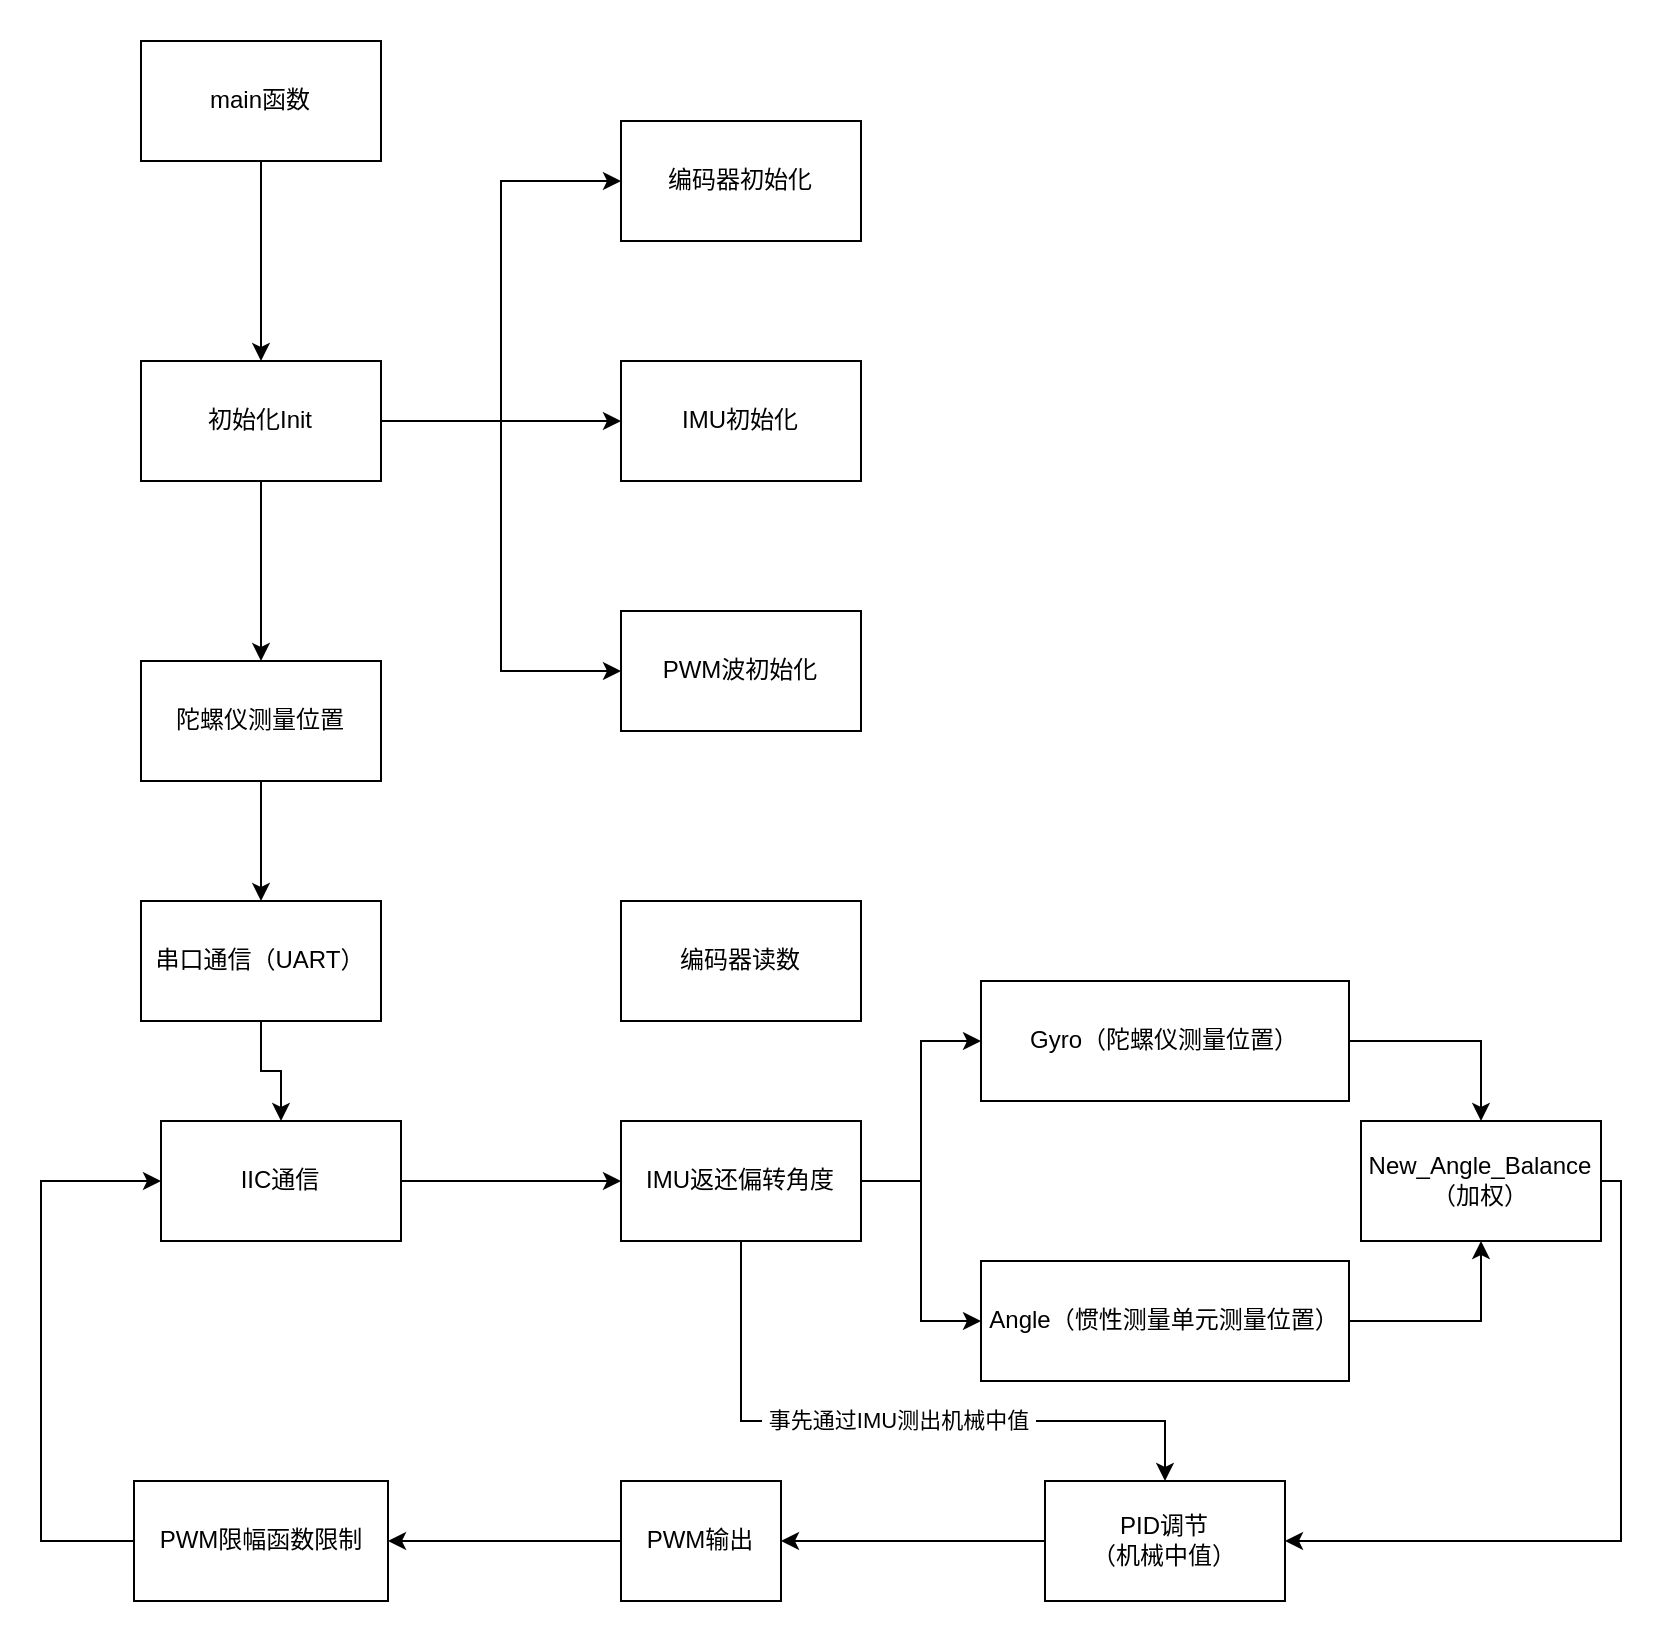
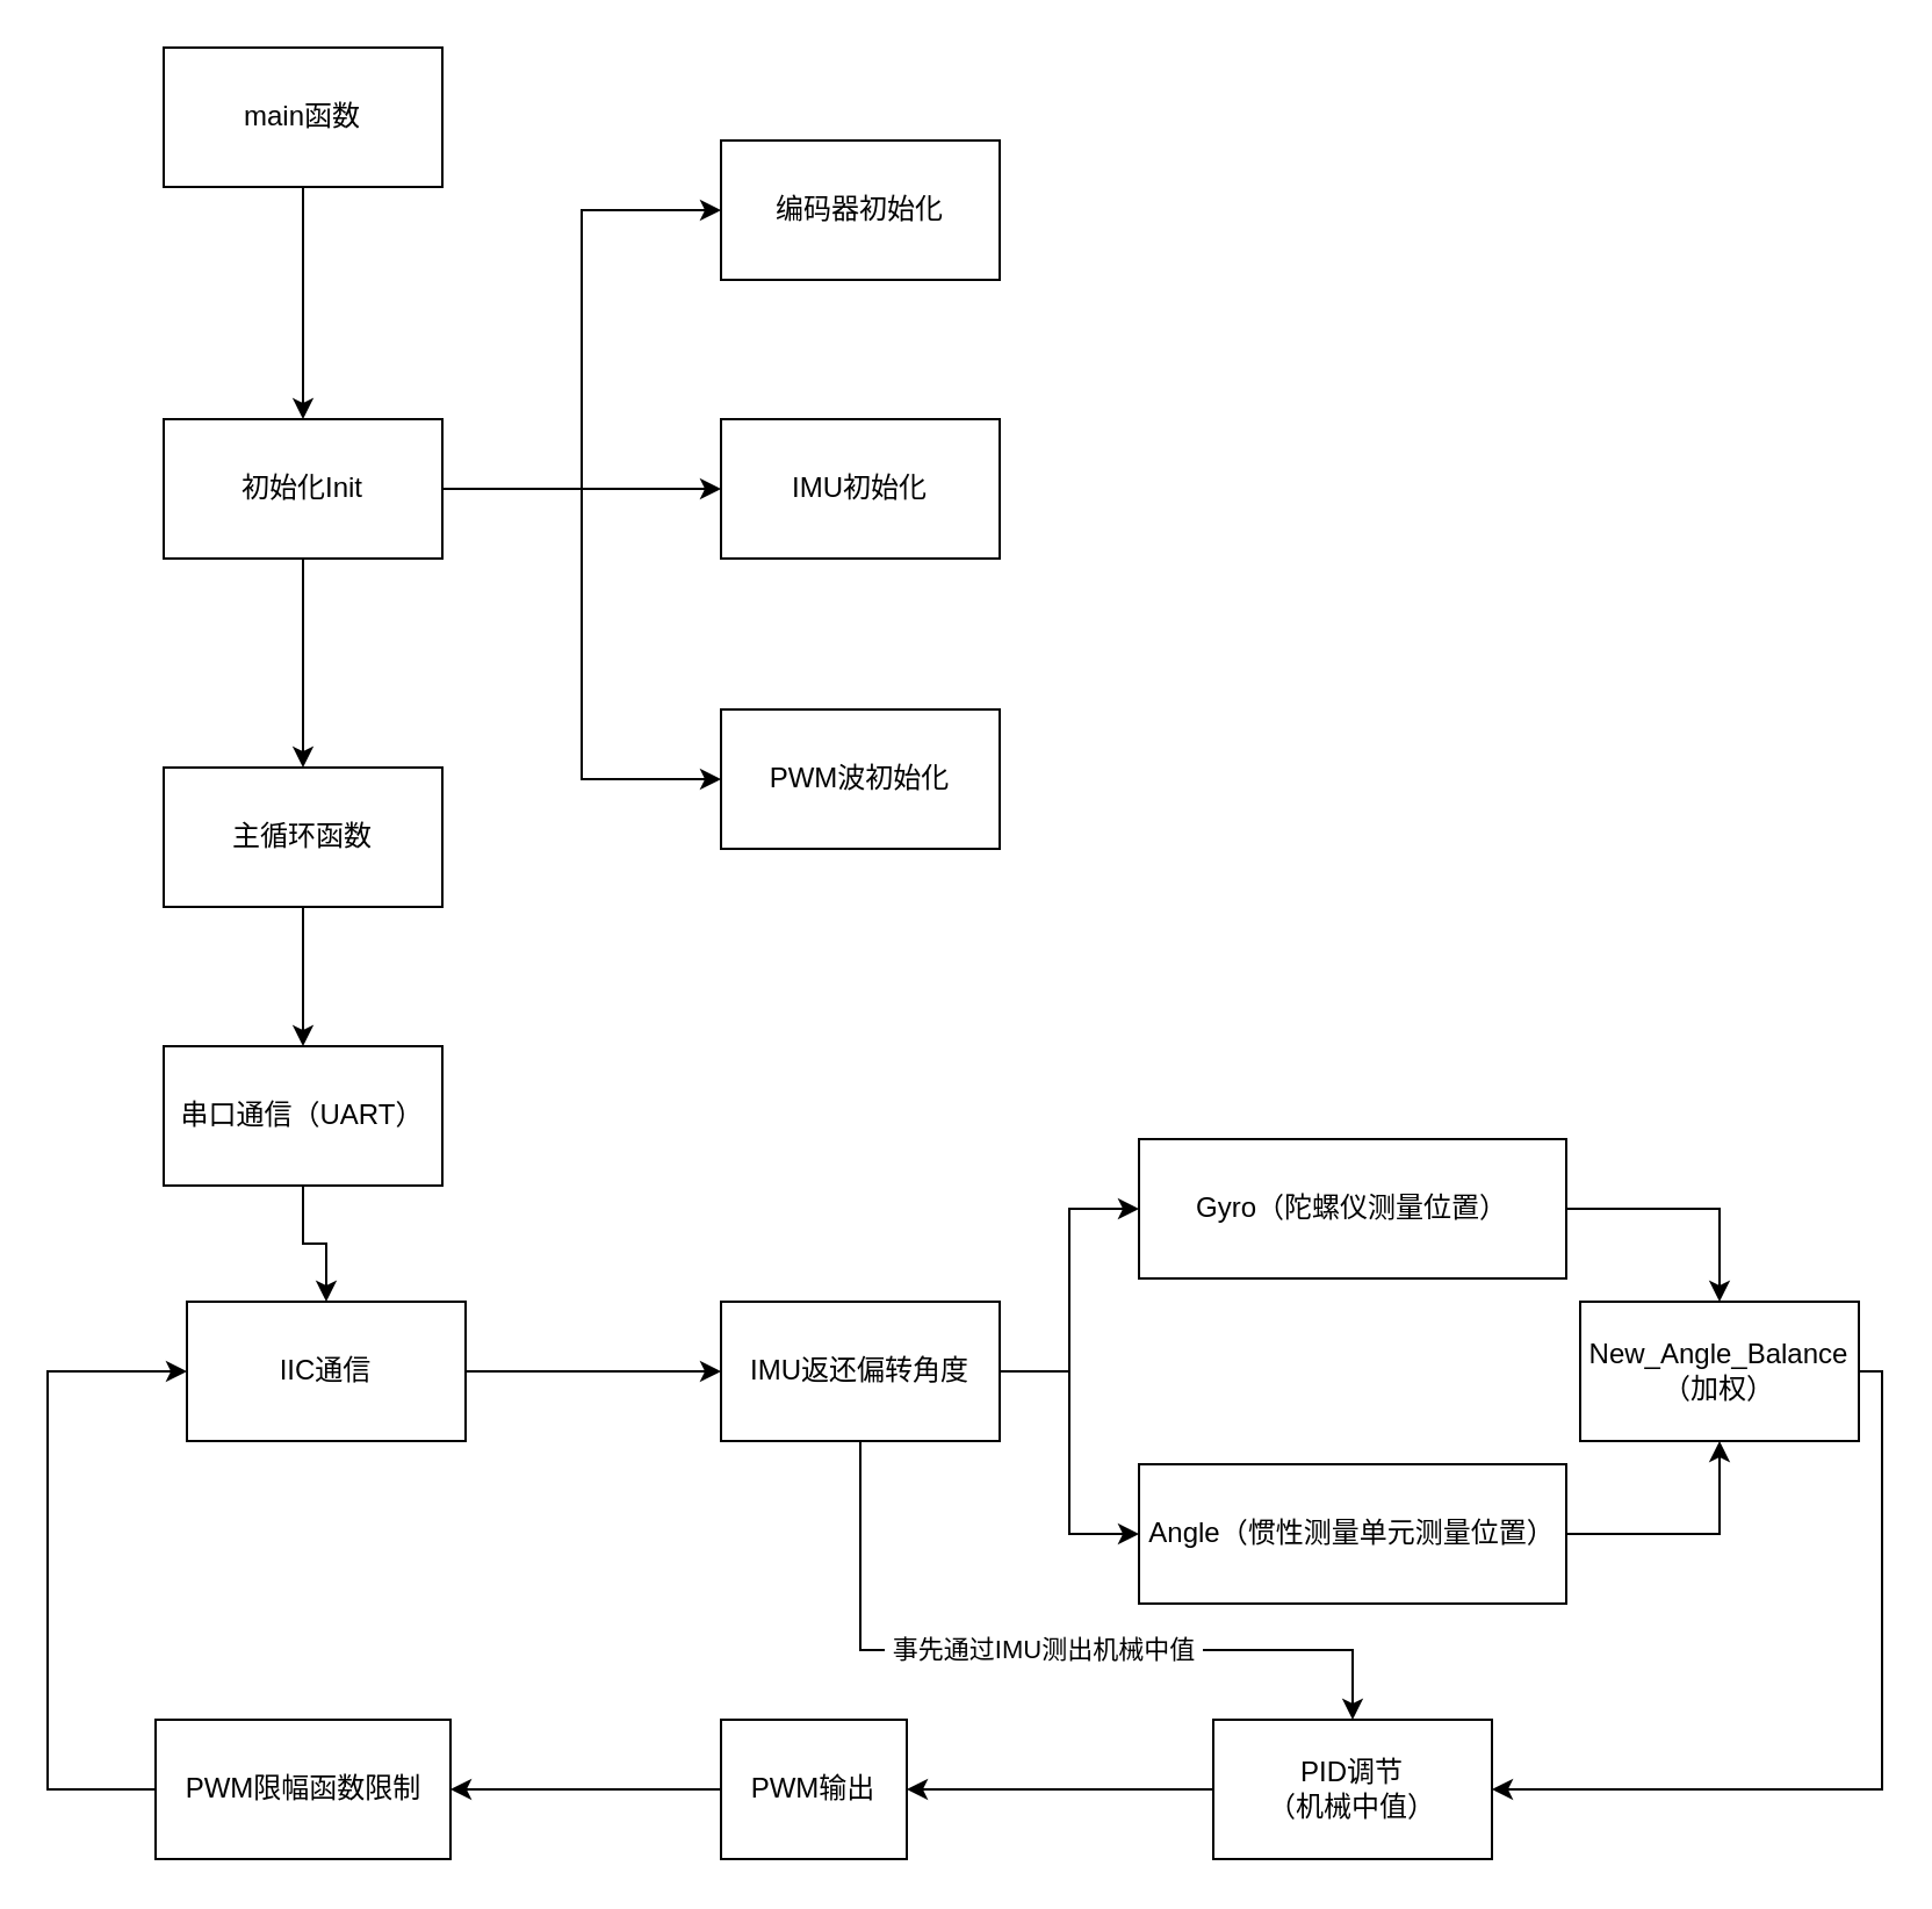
- <mxCell id="5" value="陀螺仪测量位置" style="rounded=0;whiteSpace=wrap;html=1;" parent="1" vertex="1"><mxGeometry x="70" y="330" width="120" height="60" as="geometry" /></mxCell>
+ <mxCell id="5" value="主循环函数" style="rounded=0;whiteSpace=wrap;html=1;" parent="1" vertex="1"><mxGeometry x="70" y="330" width="120" height="60" as="geometry" /></mxCell>
- <mxCell id="16" value="编码器读数" style="rounded=0;whiteSpace=wrap;html=1;" parent="1" vertex="1"><mxGeometry x="310" y="450" width="120" height="60" as="geometry" /></mxCell>
